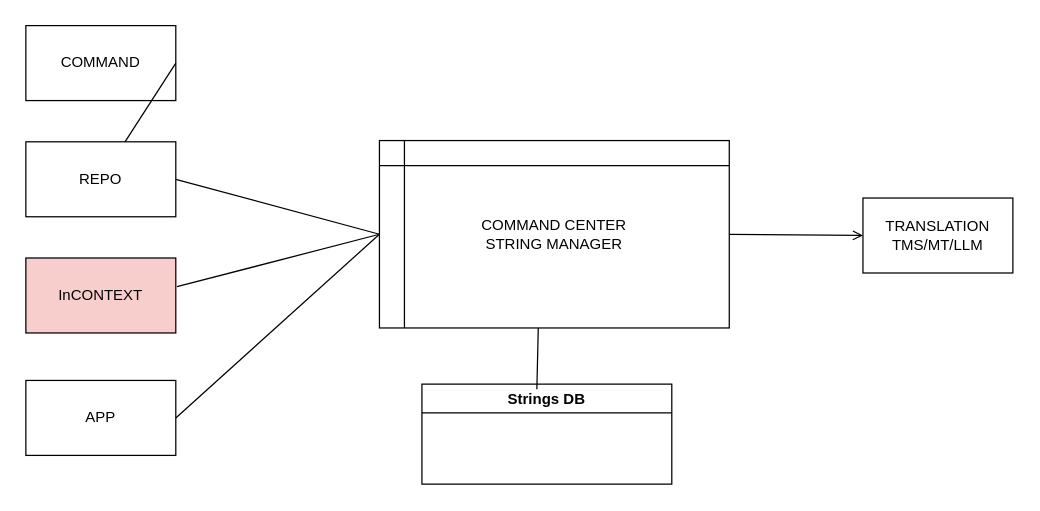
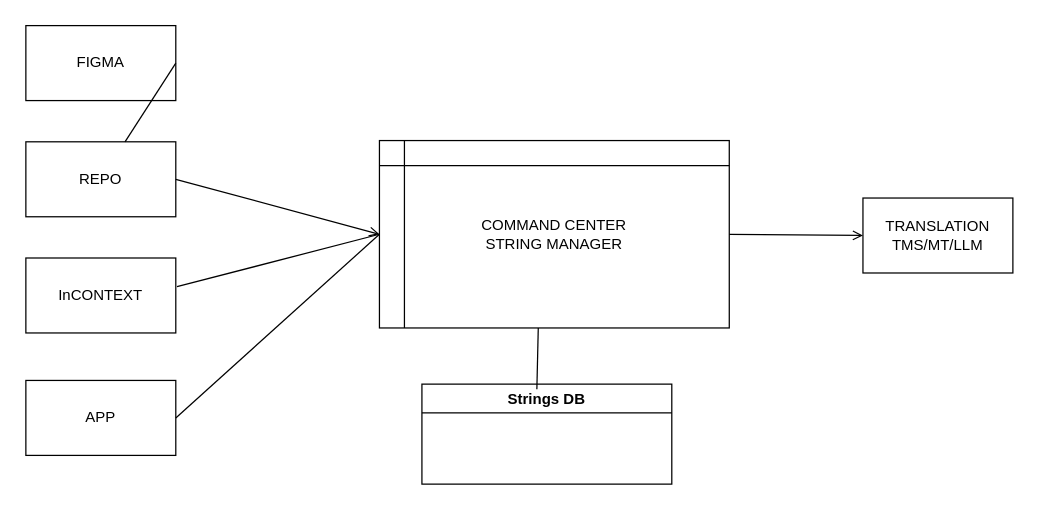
- <mxCell id="3" value="COMMAND" style="rounded=0;whiteSpace=wrap;html=1;" vertex="1" parent="1"><mxGeometry x="20" y="20" width="120" height="60" as="geometry" /></mxCell>
+ <mxCell id="3" value="FIGMA" style="rounded=0;whiteSpace=wrap;html=1;" vertex="1" parent="1"><mxGeometry x="20" y="20" width="120" height="60" as="geometry" /></mxCell>
- <mxCell id="8" value="" style="endArrow=none;html=1;rounded=0;exitX=1;exitY=0.5;exitDx=0;exitDy=0;entryX=0;entryY=0.5;entryDx=0;entryDy=0;" edge="1" parent="1" source="4" target="6"><mxGeometry width="50" height="50" relative="1" as="geometry"><mxPoint x="170" y="252" as="sourcePoint" /><mxPoint x="290" y="192" as="targetPoint" /></mxGeometry></mxCell>
+ <mxCell id="8" value="" style="endArrow=open;html=1;rounded=0;exitX=1;exitY=0.5;exitDx=0;exitDy=0;entryX=0;entryY=0.5;entryDx=0;entryDy=0;" edge="1" parent="1" source="4" target="6"><mxGeometry width="50" height="50" relative="1" as="geometry"><mxPoint x="170" y="252" as="sourcePoint" /><mxPoint x="290" y="192" as="targetPoint" /></mxGeometry></mxCell>
- <mxCell id="13" value="InCONTEXT" style="rounded=0;whiteSpace=wrap;html=1;fillColor=#f8cecc;" vertex="1" parent="1"><mxGeometry x="20" y="206" width="120" height="60" as="geometry" /></mxCell>
+ <mxCell id="13" value="InCONTEXT" style="rounded=0;whiteSpace=wrap;html=1;" vertex="1" parent="1"><mxGeometry x="20" y="206" width="120" height="60" as="geometry" /></mxCell>
